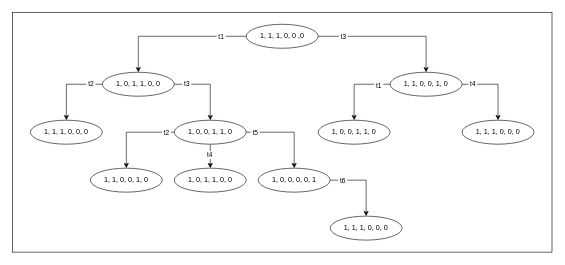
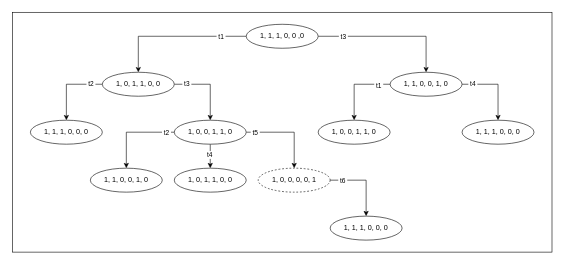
- <mxCell id="30" value="1, 0, 0, 0, 0, 1" style="ellipse;whiteSpace=wrap;html=1;" vertex="1" parent="1"><mxGeometry x="430" y="280" width="120" height="40" as="geometry" /></mxCell>
+ <mxCell id="30" value="1, 0, 0, 0, 0, 1" style="ellipse;whiteSpace=wrap;html=1;dashed=1;" vertex="1" parent="1"><mxGeometry x="430" y="280" width="120" height="40" as="geometry" /></mxCell>
